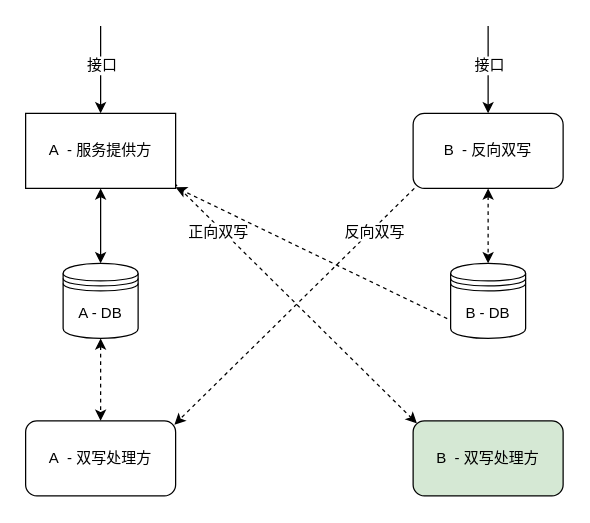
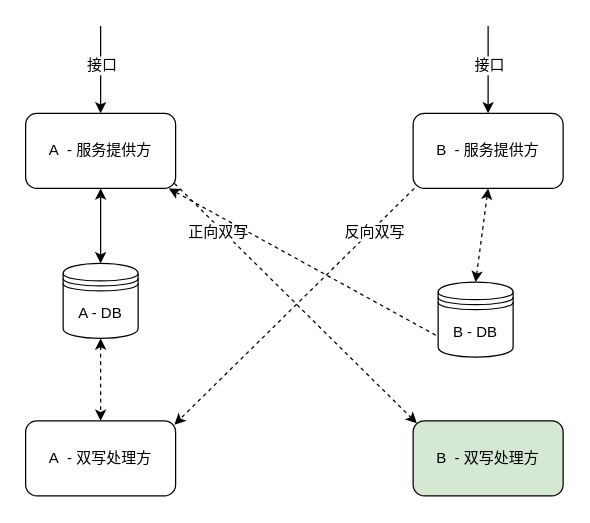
- <mxCell id="7" value="A&amp;nbsp; - 服务提供方&lt;br&gt;" style="whiteSpace=wrap;html=1;rounded=0;" vertex="1" parent="1"><mxGeometry x="20" y="90" width="120" height="60" as="geometry" /></mxCell>
+ <mxCell id="7" value="A&amp;nbsp; - 服务提供方&lt;br&gt;" style="rounded=1;whiteSpace=wrap;html=1;" vertex="1" parent="1"><mxGeometry x="20" y="90" width="120" height="60" as="geometry" /></mxCell>
- <mxCell id="9" value="B&amp;nbsp; - 反向双写&lt;br&gt;" style="rounded=1;whiteSpace=wrap;html=1;" vertex="1" parent="1"><mxGeometry x="330" y="90" width="120" height="60" as="geometry" /></mxCell>
+ <mxCell id="9" value="B&amp;nbsp; - 服务提供方&lt;br&gt;" style="rounded=1;whiteSpace=wrap;html=1;" vertex="1" parent="1"><mxGeometry x="330" y="90" width="120" height="60" as="geometry" /></mxCell>
- <mxCell id="17" value="B - DB" style="shape=datastore;whiteSpace=wrap;html=1;" vertex="1" parent="1"><mxGeometry x="360" y="210" width="60" height="60" as="geometry" /></mxCell>
+ <mxCell id="17" value="B - DB" style="shape=datastore;whiteSpace=wrap;html=1;" vertex="1" parent="1"><mxGeometry x="350" y="225" width="60" height="60" as="geometry" /></mxCell>
